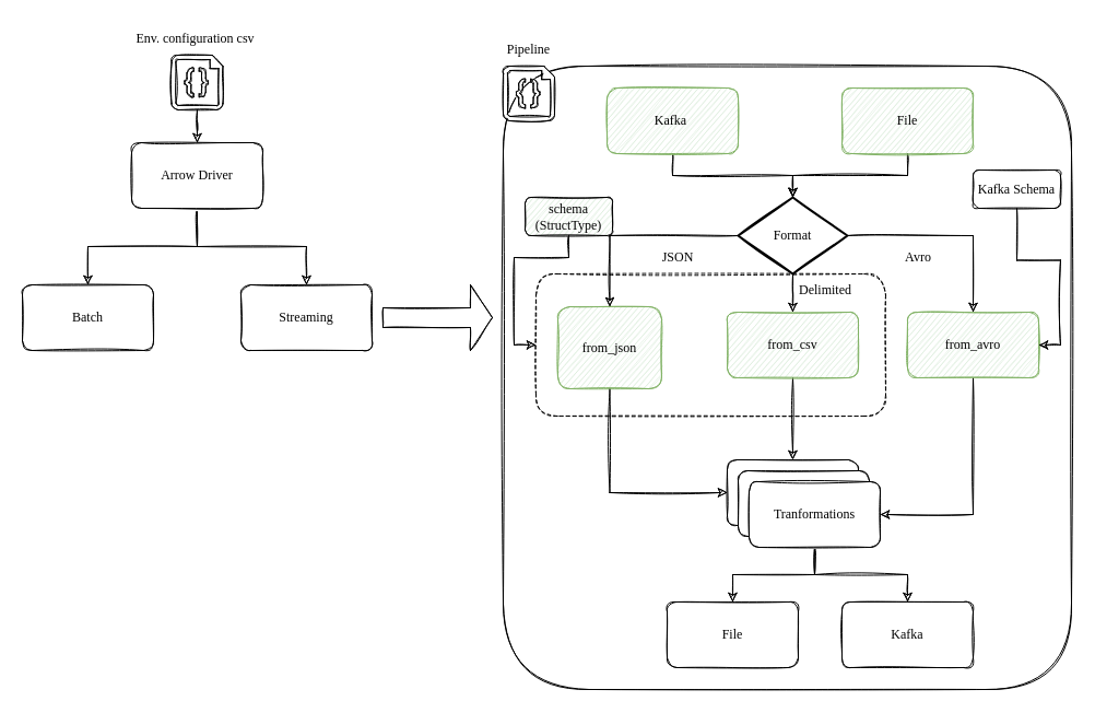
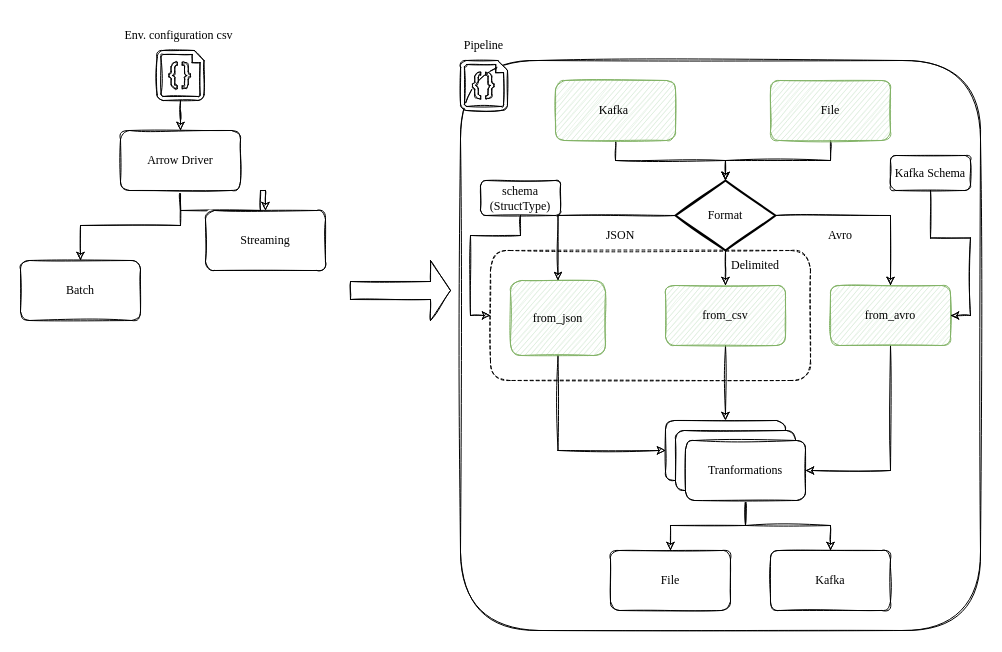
- <mxCell id="24" value="schema&lt;br&gt;(StructType)" style="rounded=1;whiteSpace=wrap;html=1;shadow=0;fontFamily=Comic Sans MS;sketch=1;fillColor=#d5e8d4;" vertex="1" parent="1"><mxGeometry x="480" y="180" width="80" height="35" as="geometry" /></mxCell>
+ <mxCell id="24" value="schema&lt;br&gt;(StructType)" style="rounded=1;whiteSpace=wrap;html=1;shadow=0;fontFamily=Comic Sans MS;sketch=1;" vertex="1" parent="1"><mxGeometry x="480" y="180" width="80" height="35" as="geometry" /></mxCell>
- <mxCell id="11" value="&lt;font face=&quot;Comic Sans MS&quot;&gt;Streaming&lt;/font&gt;" style="rounded=1;whiteSpace=wrap;html=1;sketch=1;" vertex="1" parent="1"><mxGeometry x="220" y="260" width="120" height="60" as="geometry" /></mxCell>
+ <mxCell id="11" value="&lt;font face=&quot;Comic Sans MS&quot;&gt;Streaming&lt;/font&gt;" style="rounded=1;whiteSpace=wrap;html=1;sketch=1;" vertex="1" parent="1"><mxGeometry x="205" y="210" width="120" height="60" as="geometry" /></mxCell>
